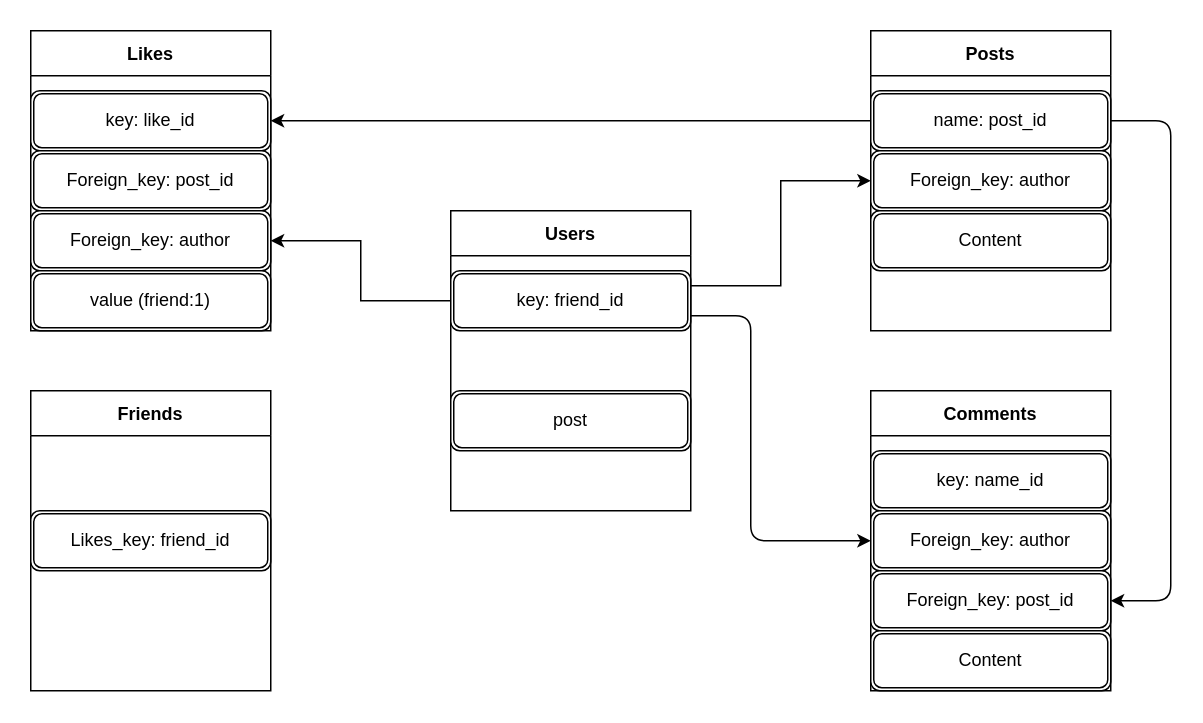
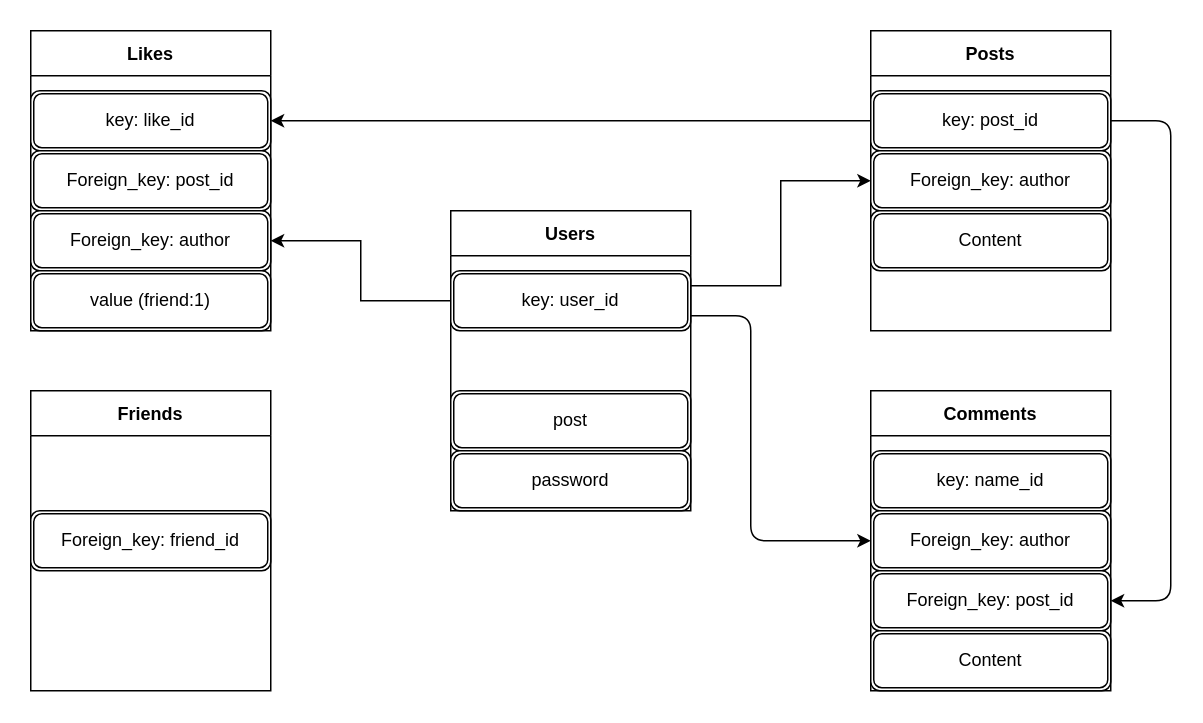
- <mxCell id="8" value="name: post_id" style="shape=ext;double=1;rounded=1;whiteSpace=wrap;html=1;" vertex="1" parent="7"><mxGeometry y="40" width="160" height="40" as="geometry" /></mxCell>
+ <mxCell id="8" value="key: post_id" style="shape=ext;double=1;rounded=1;whiteSpace=wrap;html=1;" vertex="1" parent="7"><mxGeometry y="40" width="160" height="40" as="geometry" /></mxCell>
- <mxCell id="4" value="key: friend_id" style="shape=ext;double=1;rounded=1;whiteSpace=wrap;html=1;" vertex="1" parent="3"><mxGeometry y="40" width="160" height="40" as="geometry" /></mxCell>
+ <mxCell id="4" value="key: user_id" style="shape=ext;double=1;rounded=1;whiteSpace=wrap;html=1;" vertex="1" parent="3"><mxGeometry y="40" width="160" height="40" as="geometry" /></mxCell>
+ <mxCell id="6" value="password" style="shape=ext;double=1;rounded=1;whiteSpace=wrap;html=1;" vertex="1" parent="3"><mxGeometry y="160" width="160" height="40" as="geometry" /></mxCell>
- <mxCell id="23" value="Likes_key: friend_id" style="shape=ext;double=1;rounded=1;whiteSpace=wrap;html=1;" vertex="1" parent="22"><mxGeometry y="80" width="160" height="40" as="geometry" /></mxCell>
+ <mxCell id="23" value="Foreign_key: friend_id" style="shape=ext;double=1;rounded=1;whiteSpace=wrap;html=1;" vertex="1" parent="22"><mxGeometry y="80" width="160" height="40" as="geometry" /></mxCell>
